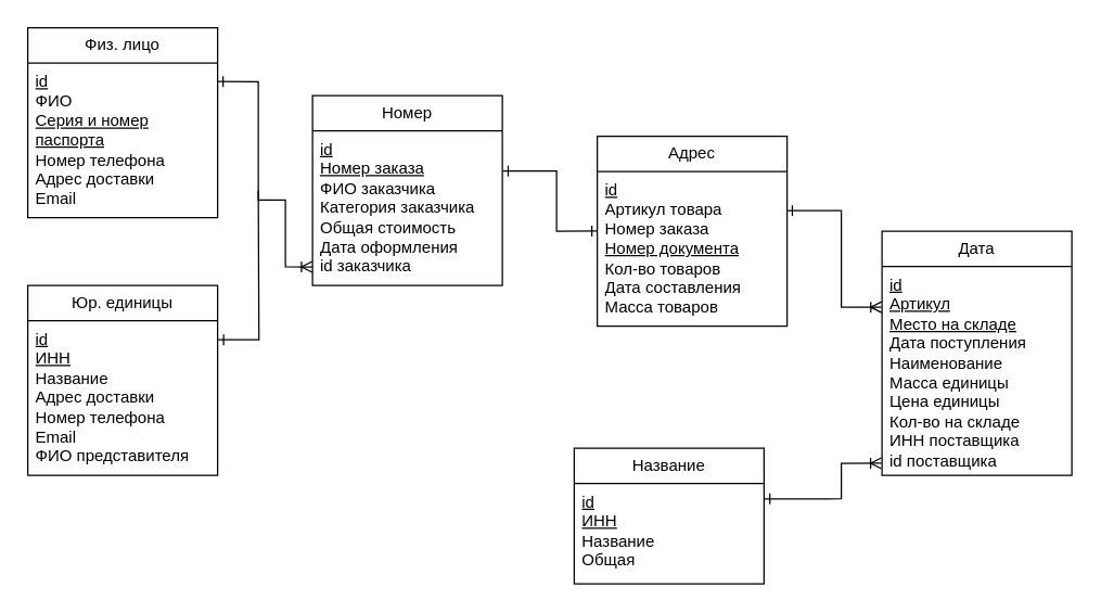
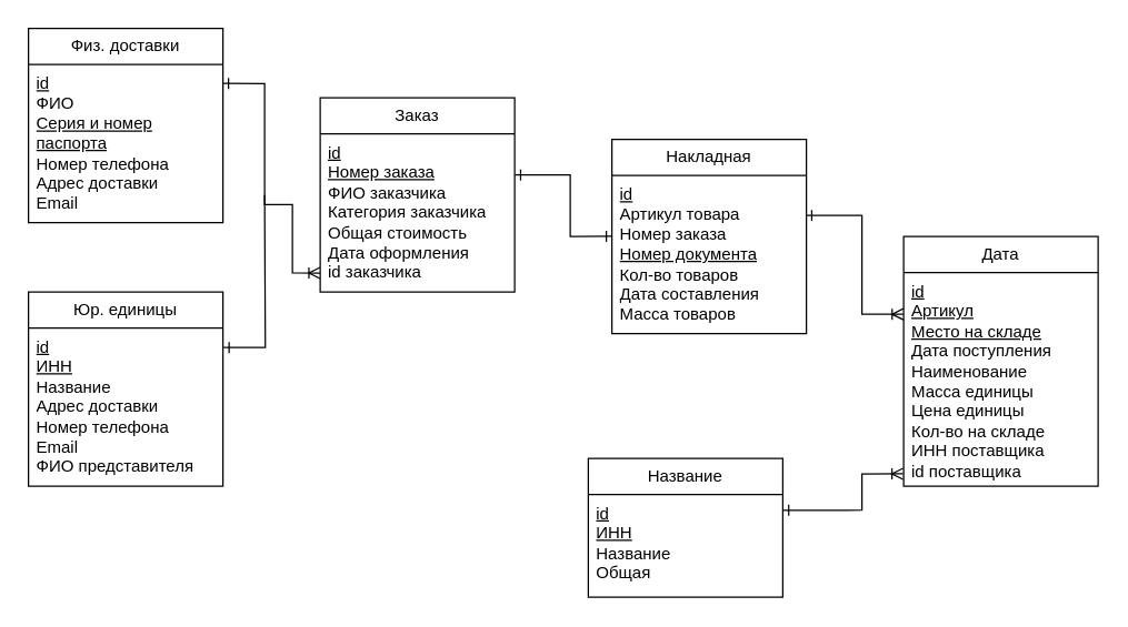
- <mxCell id="2" value="Физ. лицо" style="swimlane;fontStyle=0;childLayout=stackLayout;horizontal=1;startSize=26;fillColor=none;horizontalStack=0;resizeParent=1;resizeParentMax=0;resizeLast=0;collapsible=1;marginBottom=0;whiteSpace=wrap;html=1;" parent="1" vertex="1"><mxGeometry x="20" y="20" width="140" height="140" as="geometry" /></mxCell>
+ <mxCell id="2" value="Физ. доставки" style="swimlane;fontStyle=0;childLayout=stackLayout;horizontal=1;startSize=26;fillColor=none;horizontalStack=0;resizeParent=1;resizeParentMax=0;resizeLast=0;collapsible=1;marginBottom=0;whiteSpace=wrap;html=1;" parent="1" vertex="1"><mxGeometry x="20" y="20" width="140" height="140" as="geometry" /></mxCell>
- <mxCell id="8" value="Номер" style="swimlane;fontStyle=0;childLayout=stackLayout;horizontal=1;startSize=26;fillColor=none;horizontalStack=0;resizeParent=1;resizeParentMax=0;resizeLast=0;collapsible=1;marginBottom=0;whiteSpace=wrap;html=1;" parent="1" vertex="1"><mxGeometry x="230" y="70" width="140" height="140" as="geometry" /></mxCell>
+ <mxCell id="8" value="Заказ" style="swimlane;fontStyle=0;childLayout=stackLayout;horizontal=1;startSize=26;fillColor=none;horizontalStack=0;resizeParent=1;resizeParentMax=0;resizeLast=0;collapsible=1;marginBottom=0;whiteSpace=wrap;html=1;" parent="1" vertex="1"><mxGeometry x="230" y="70" width="140" height="140" as="geometry" /></mxCell>
- <mxCell id="10" value="Адрес" style="swimlane;fontStyle=0;childLayout=stackLayout;horizontal=1;startSize=26;fillColor=none;horizontalStack=0;resizeParent=1;resizeParentMax=0;resizeLast=0;collapsible=1;marginBottom=0;whiteSpace=wrap;html=1;" parent="1" vertex="1"><mxGeometry x="440" y="100" width="140" height="140" as="geometry" /></mxCell>
+ <mxCell id="10" value="Накладная" style="swimlane;fontStyle=0;childLayout=stackLayout;horizontal=1;startSize=26;fillColor=none;horizontalStack=0;resizeParent=1;resizeParentMax=0;resizeLast=0;collapsible=1;marginBottom=0;whiteSpace=wrap;html=1;" parent="1" vertex="1"><mxGeometry x="440" y="100" width="140" height="140" as="geometry" /></mxCell>
